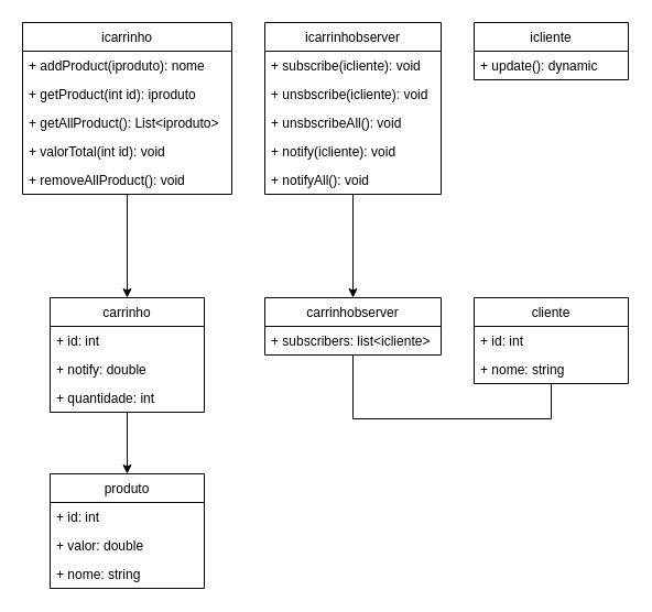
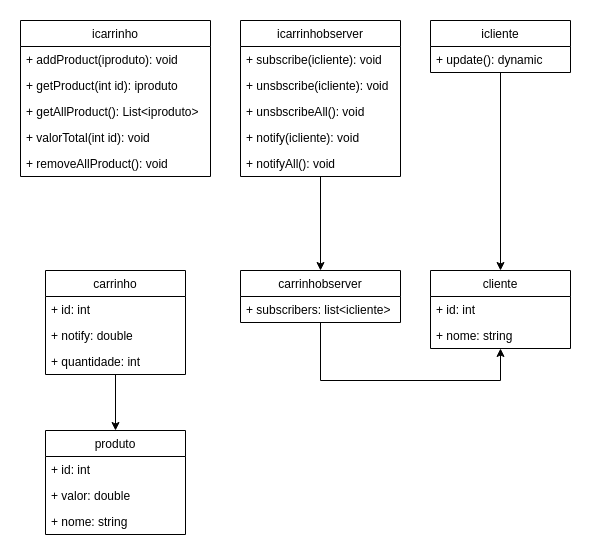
- <mxCell id="26" value="+ addProduct(iproduto): nome" style="text;strokeColor=none;fillColor=none;align=left;verticalAlign=top;spacingLeft=4;spacingRight=4;overflow=hidden;rotatable=0;points=[[0,0.5],[1,0.5]];portConstraint=eastwest;" vertex="1" parent="25"><mxGeometry y="26" width="190" height="26" as="geometry" /></mxCell>
+ <mxCell id="26" value="+ addProduct(iproduto): void" style="text;strokeColor=none;fillColor=none;align=left;verticalAlign=top;spacingLeft=4;spacingRight=4;overflow=hidden;rotatable=0;points=[[0,0.5],[1,0.5]];portConstraint=eastwest;" vertex="1" parent="25"><mxGeometry y="26" width="190" height="26" as="geometry" /></mxCell>
+ <mxCell id="21" style="edgeStyle=orthogonalEdgeStyle;rounded=0;orthogonalLoop=1;jettySize=auto;html=1;" edge="1" parent="1" source="22" target="11"><mxGeometry relative="1" as="geometry" /></mxCell>
- <mxCell id="24" style="edgeStyle=orthogonalEdgeStyle;rounded=0;orthogonalLoop=1;jettySize=auto;html=1;" edge="1" parent="1" source="25" target="7"><mxGeometry relative="1" as="geometry" /></mxCell>
- <mxCell id="31" style="edgeStyle=orthogonalEdgeStyle;rounded=0;orthogonalLoop=1;jettySize=auto;html=1;endArrow=none;" edge="1" parent="1" source="32" target="11"><mxGeometry relative="1" as="geometry"><Array as="points"><mxPoint x="320" y="380" /><mxPoint x="500" y="380" /></Array></mxGeometry></mxCell>
+ <mxCell id="31" style="edgeStyle=orthogonalEdgeStyle;rounded=0;orthogonalLoop=1;jettySize=auto;html=1;" edge="1" parent="1" source="32" target="11"><mxGeometry relative="1" as="geometry"><Array as="points"><mxPoint x="320" y="380" /><mxPoint x="500" y="380" /></Array></mxGeometry></mxCell>
